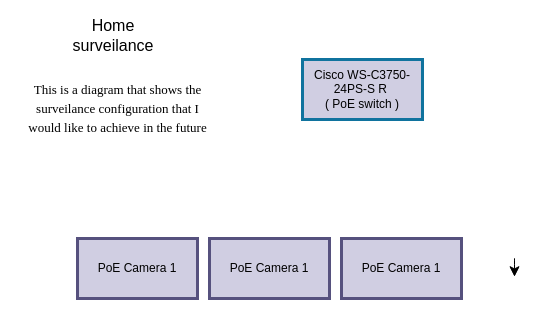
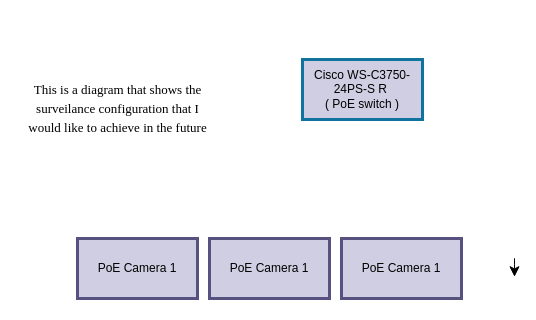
- <mxCell id="2" value="Home surveilance" style="text;strokeColor=none;align=center;fillColor=none;html=1;verticalAlign=middle;whiteSpace=wrap;rounded=0;fontSize=16;" vertex="1" parent="1"><mxGeometry x="83" y="20" width="60" height="30" as="geometry" /></mxCell>
